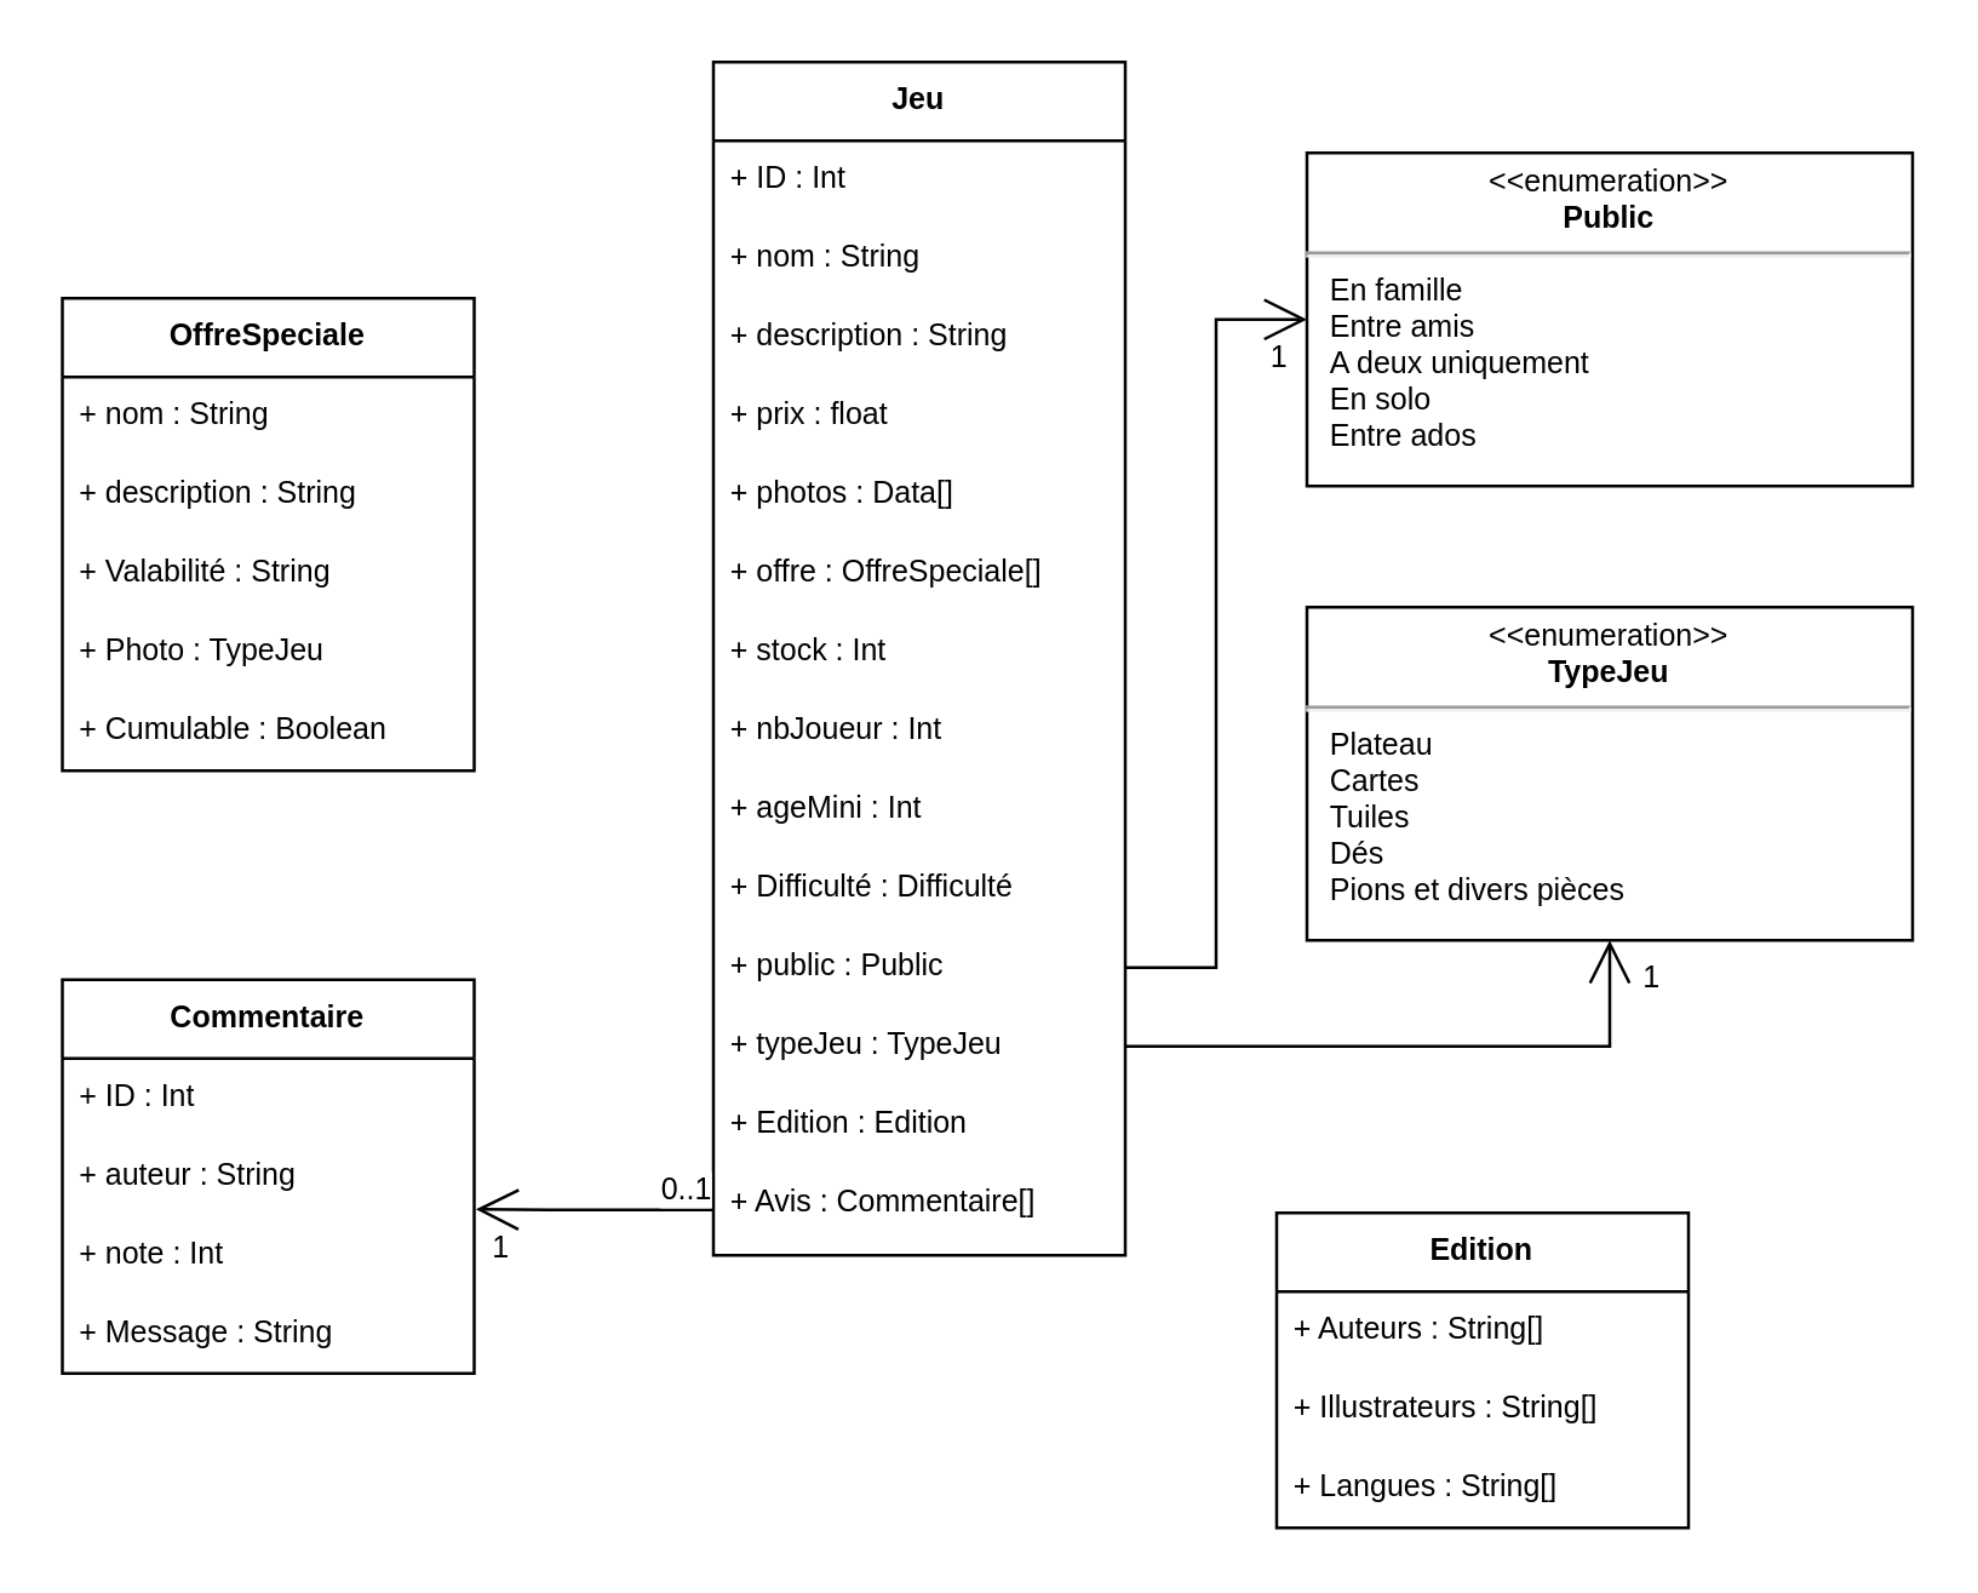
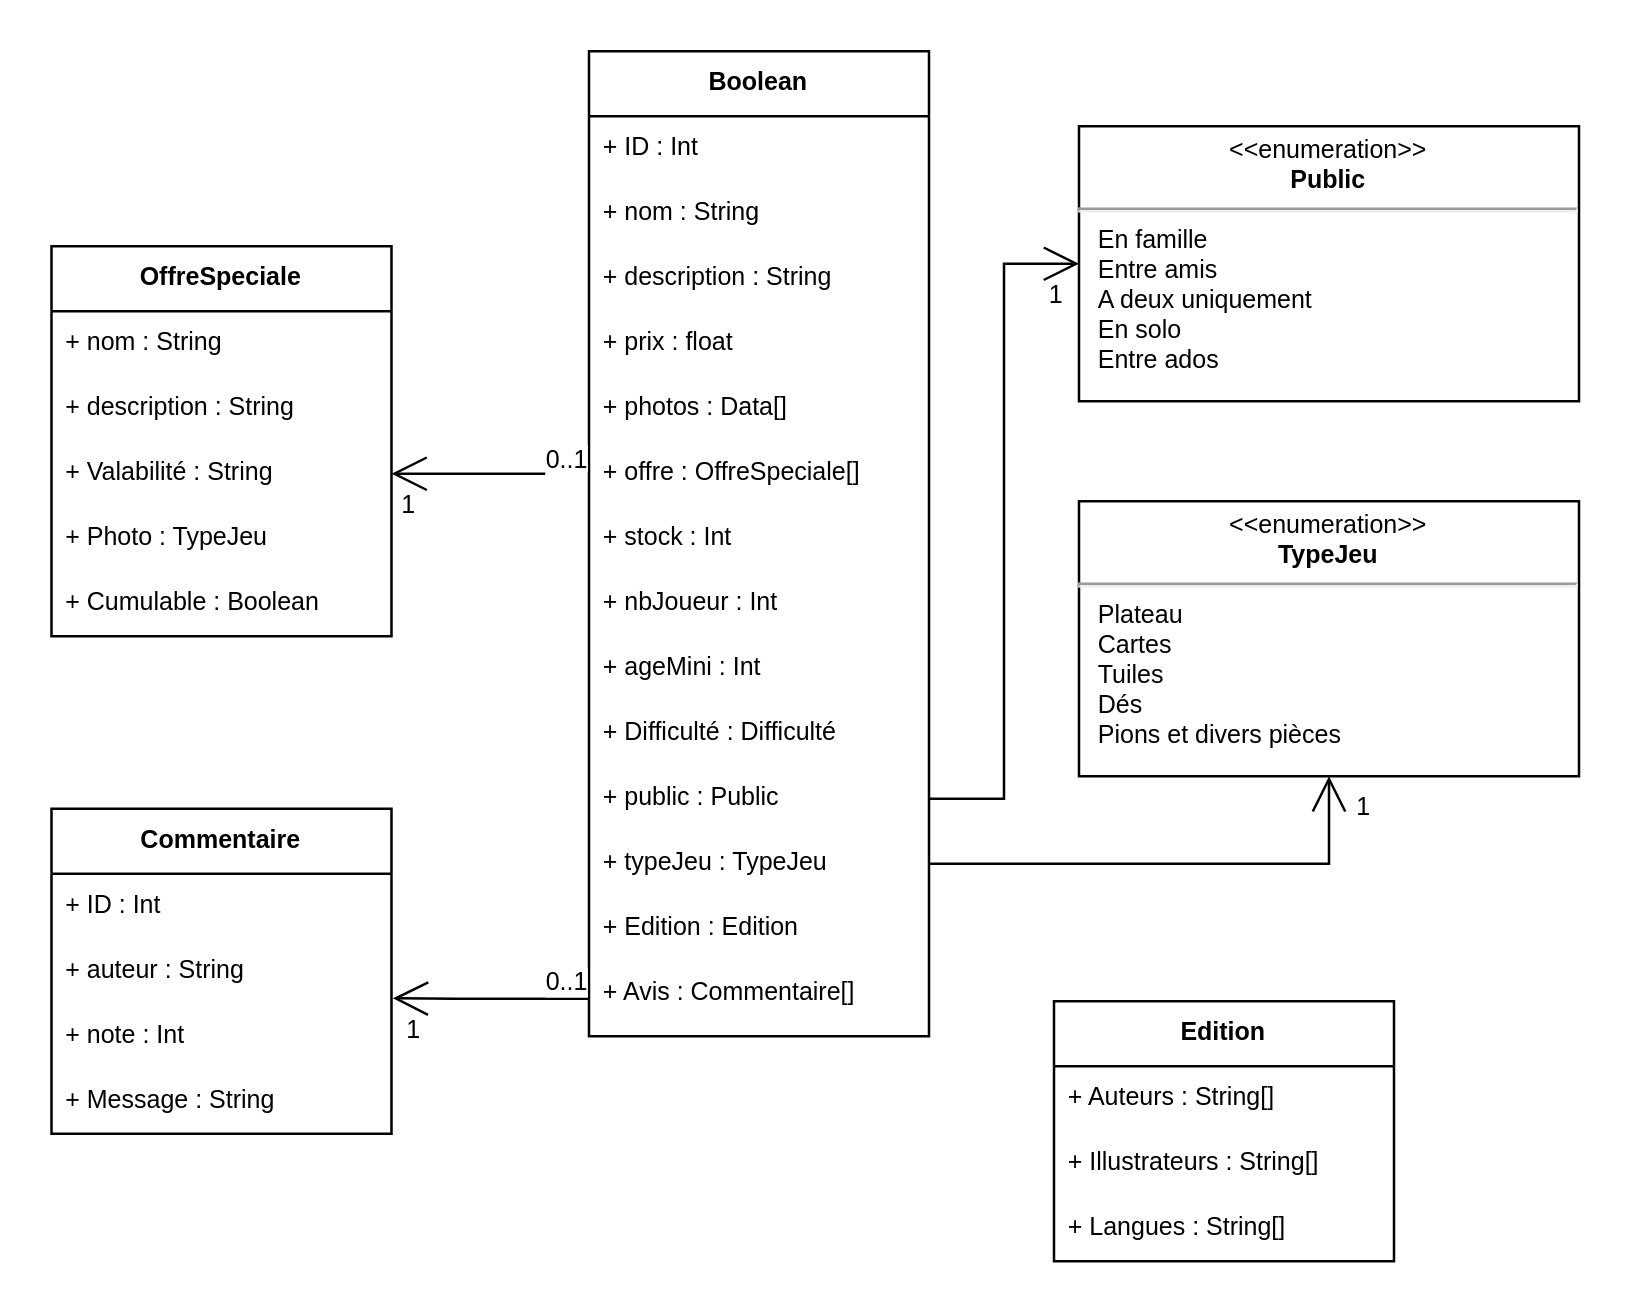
- <mxCell id="2" value="Jeu" style="swimlane;fontStyle=1;align=center;verticalAlign=top;childLayout=stackLayout;horizontal=1;startSize=26;horizontalStack=0;resizeParent=1;resizeLast=0;collapsible=1;marginBottom=0;rounded=0;shadow=0;strokeWidth=1;fontSize=10;" parent="1" vertex="1"><mxGeometry x="235" y="20" width="136" height="394" as="geometry"><mxRectangle x="230" y="140" width="160" height="26" as="alternateBounds" /></mxGeometry></mxCell>
+ <mxCell id="2" value="Boolean" style="swimlane;fontStyle=1;align=center;verticalAlign=top;childLayout=stackLayout;horizontal=1;startSize=26;horizontalStack=0;resizeParent=1;resizeLast=0;collapsible=1;marginBottom=0;rounded=0;shadow=0;strokeWidth=1;fontSize=10;" parent="1" vertex="1"><mxGeometry x="235" y="20" width="136" height="394" as="geometry"><mxRectangle x="230" y="140" width="160" height="26" as="alternateBounds" /></mxGeometry></mxCell>
+ <mxCell id="41" value="" style="endArrow=open;html=1;endSize=12;startArrow=none;startSize=14;startFill=0;rounded=0;fontSize=10;entryX=1;entryY=0.5;entryDx=0;entryDy=0;exitX=0;exitY=0.5;exitDx=0;exitDy=0;edgeStyle=orthogonalEdgeStyle;" edge="1" parent="1" source="8" target="38"><mxGeometry x="0.046" y="21" relative="1" as="geometry"><mxPoint x="235" y="205" as="sourcePoint" /><mxPoint x="77" y="203" as="targetPoint" /><mxPoint as="offset" /></mxGeometry></mxCell>
+ <mxCell id="42" value="1" style="edgeLabel;resizable=0;html=1;align=right;verticalAlign=top;fontSize=10;" connectable="0" vertex="1" parent="41"><mxGeometry x="1" relative="1" as="geometry"><mxPoint x="10" as="offset" /></mxGeometry></mxCell>
+ <mxCell id="43" value="0..1" style="edgeLabel;html=1;align=center;verticalAlign=middle;resizable=0;points=[];fontSize=10;" vertex="1" connectable="0" parent="41"><mxGeometry x="-0.869" y="1" relative="1" as="geometry"><mxPoint x="-5" y="-8" as="offset" /></mxGeometry></mxCell>
